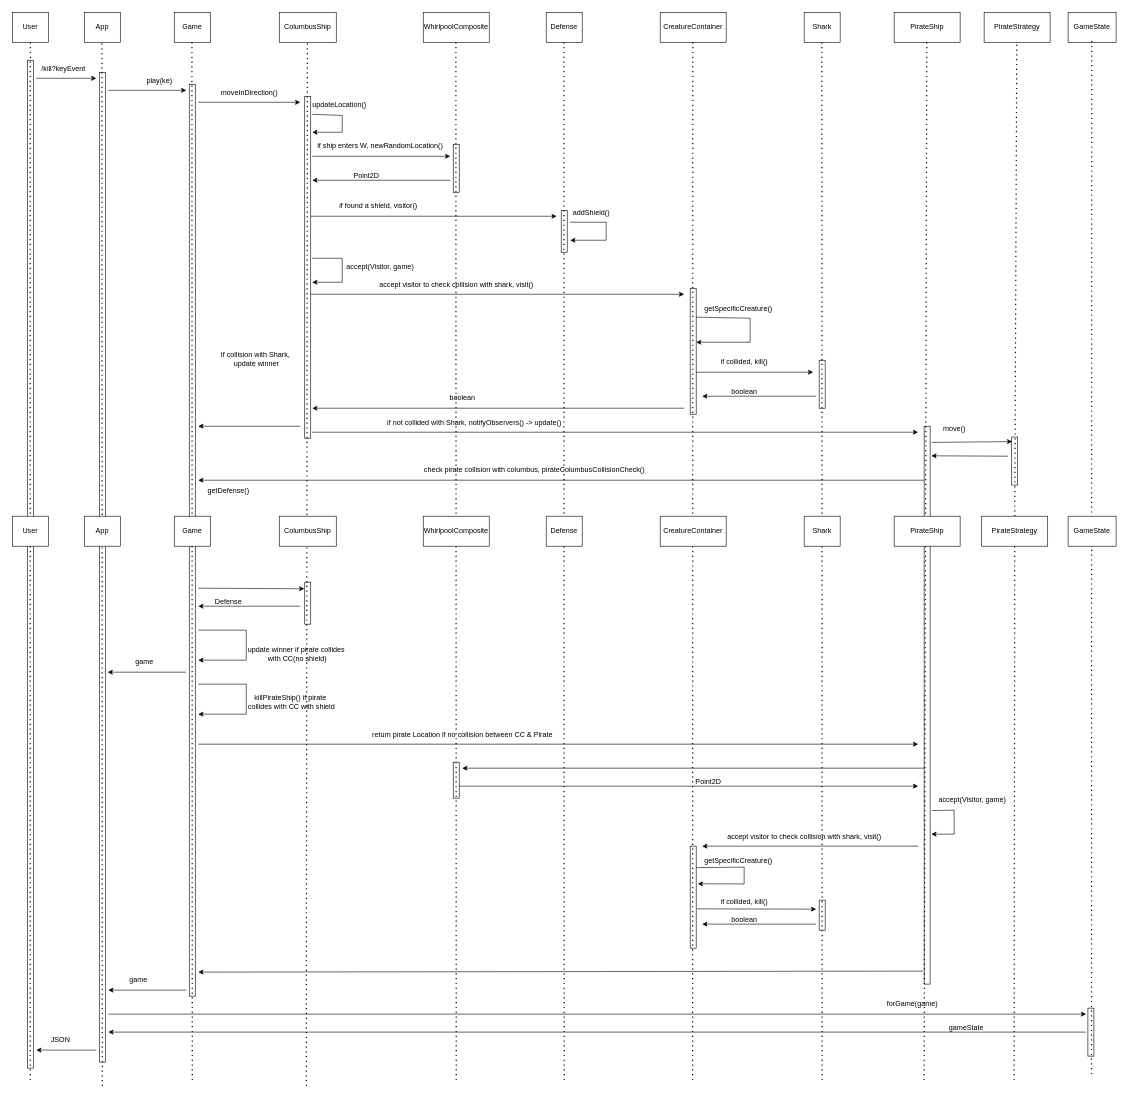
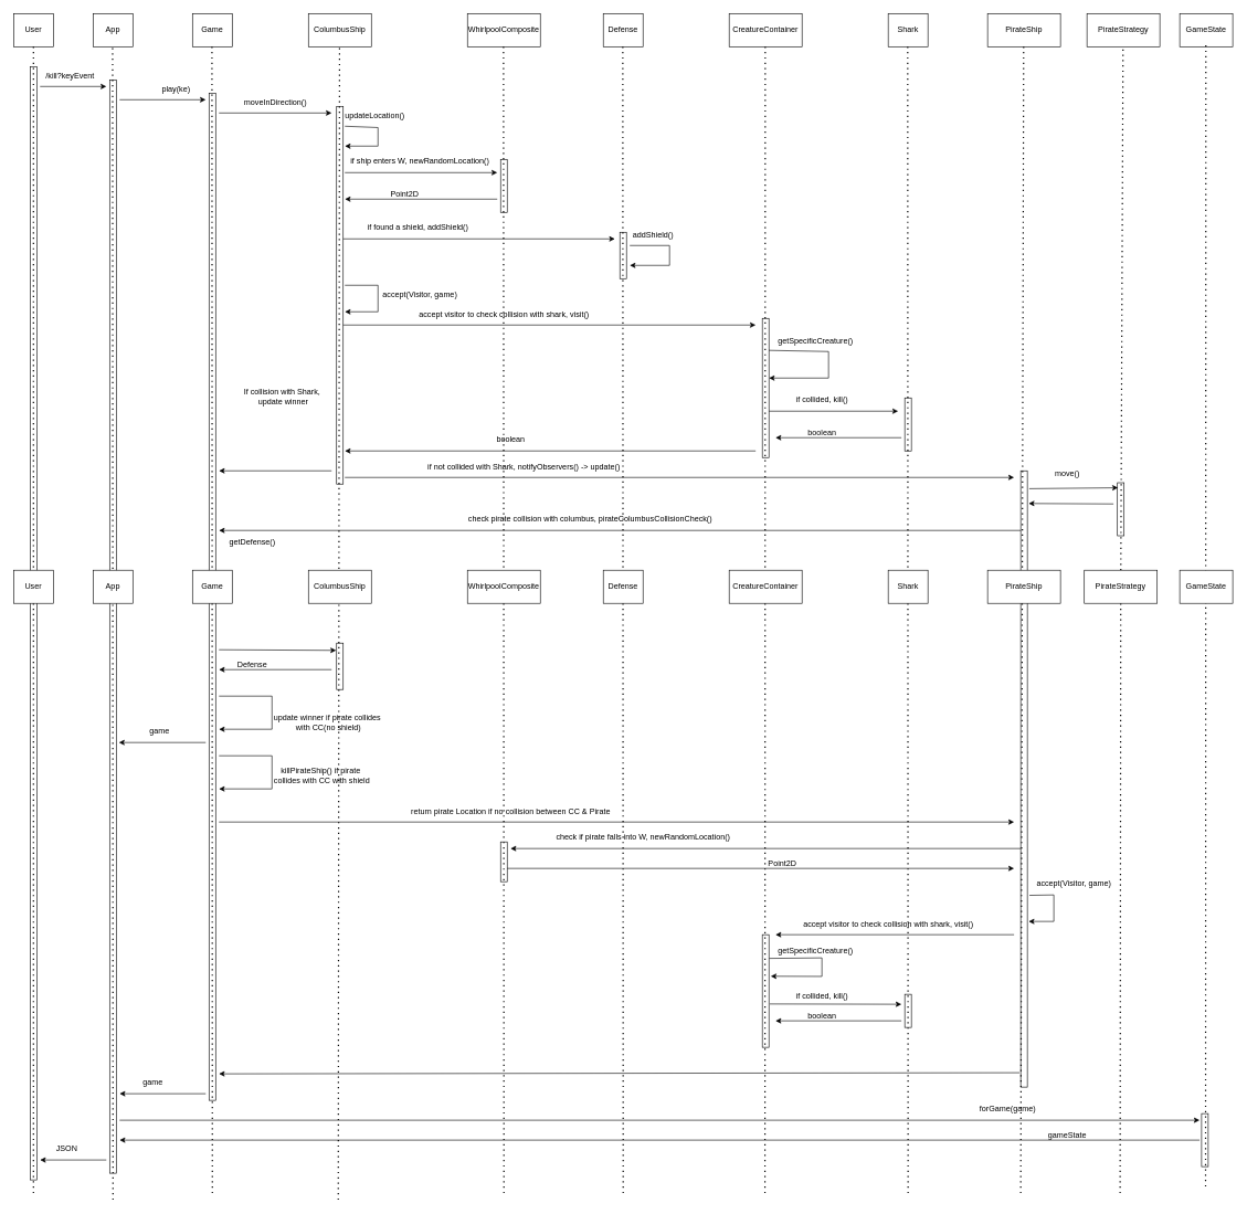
- <mxCell id="27" value="if found a shield, visitor()" style="text;html=1;align=center;verticalAlign=middle;resizable=0;points=[];autosize=1;strokeColor=none;fillColor=none;" parent="1" vertex="1"><mxGeometry x="540" y="328" width="180" height="30" as="geometry" /></mxCell>
+ <mxCell id="27" value="if found a shield, addShield()" style="text;html=1;align=center;verticalAlign=middle;resizable=0;points=[];autosize=1;strokeColor=none;fillColor=none;" parent="1" vertex="1"><mxGeometry x="540" y="328" width="180" height="30" as="geometry" /></mxCell>
- <mxCell id="52" value="move()" style="text;html=1;align=center;verticalAlign=middle;resizable=0;points=[];autosize=1;strokeColor=none;fillColor=none;" parent="1" vertex="1"><mxGeometry x="1560" y="700" width="60" height="30" as="geometry" /></mxCell>
+ <mxCell id="52" value="move()" style="text;html=1;align=center;verticalAlign=middle;resizable=0;points=[];autosize=1;strokeColor=none;fillColor=none;" parent="1" vertex="1"><mxGeometry x="1580" y="700" width="60" height="30" as="geometry" /></mxCell>
+ <mxCell id="68" value="check if pirate falls into W, newRandomLocation()" style="text;html=1;align=center;verticalAlign=middle;resizable=0;points=[];autosize=1;strokeColor=none;fillColor=none;" parent="1" vertex="1"><mxGeometry x="825" y="1248" width="290" height="30" as="geometry" /></mxCell>
